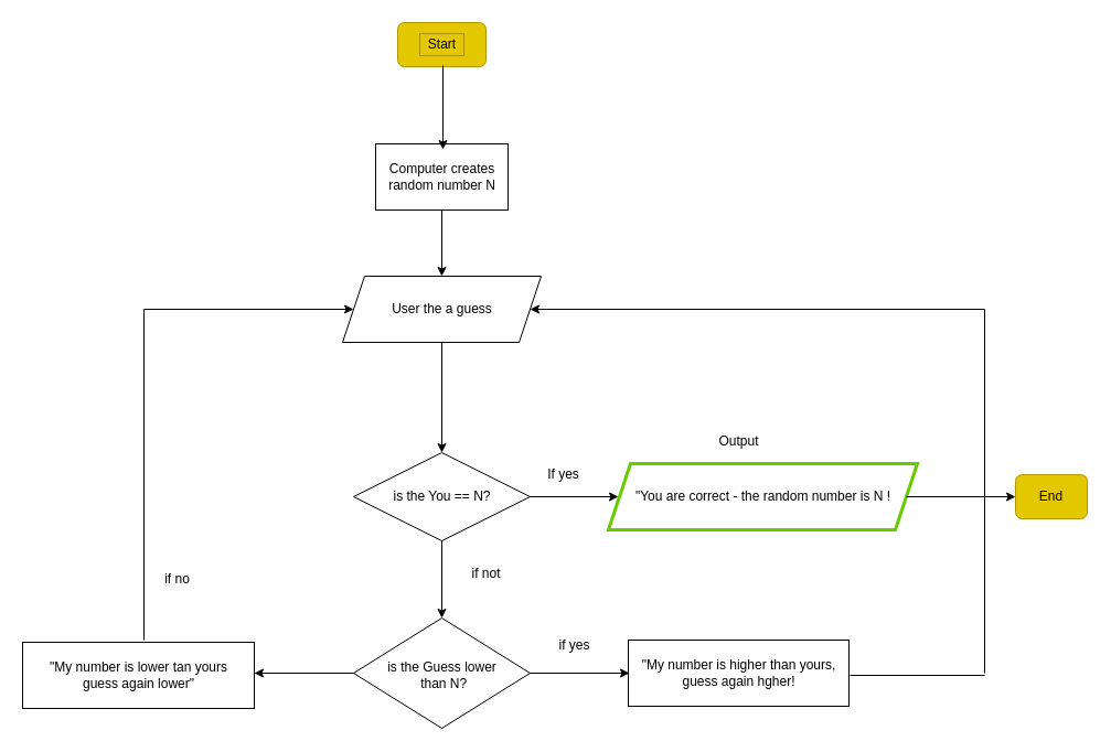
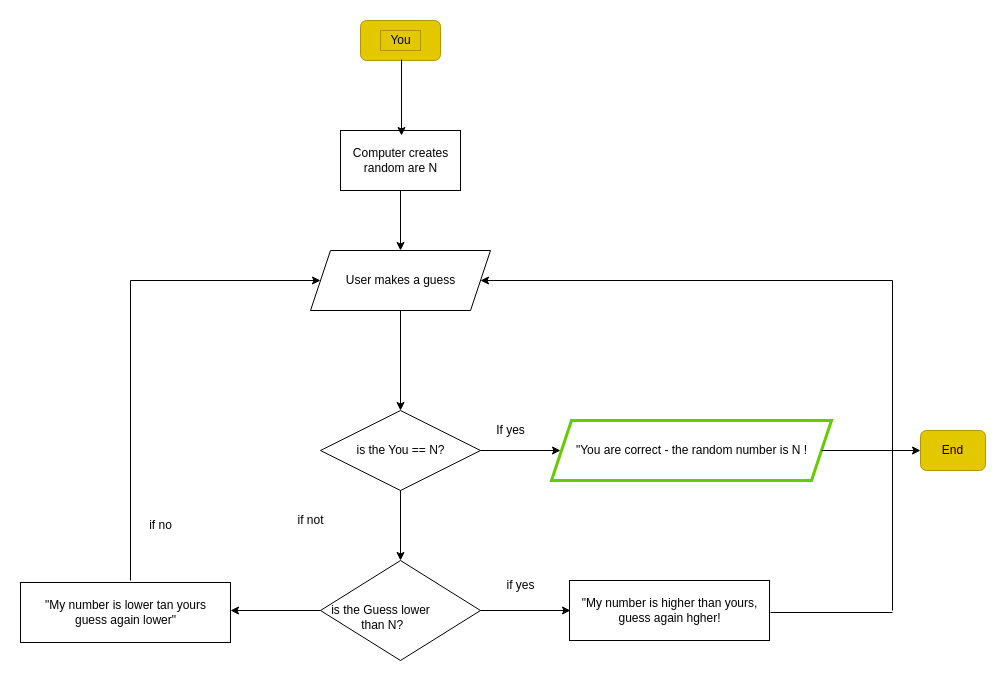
- <mxCell id="6" value="Start" style="text;html=1;resizable=0;autosize=1;align=center;verticalAlign=middle;points=[];fillColor=#e3c800;strokeColor=#B09500;rounded=0;fontColor=#000000;" parent="1" vertex="1"><mxGeometry x="380" y="30" width="40" height="20" as="geometry" /></mxCell>
+ <mxCell id="6" value="You" style="text;html=1;resizable=0;autosize=1;align=center;verticalAlign=middle;points=[];fillColor=#e3c800;strokeColor=#B09500;rounded=0;fontColor=#000000;" parent="1" vertex="1"><mxGeometry x="380" y="30" width="40" height="20" as="geometry" /></mxCell>
- <mxCell id="7" value="Computer creates &lt;br&gt;random number N" style="text;html=1;resizable=0;autosize=1;align=center;verticalAlign=middle;points=[];fillColor=none;strokeColor=none;rounded=0;" parent="1" vertex="1"><mxGeometry x="345" y="145" width="110" height="30" as="geometry" /></mxCell>
+ <mxCell id="7" value="Computer creates &lt;br&gt;random are N" style="text;html=1;resizable=0;autosize=1;align=center;verticalAlign=middle;points=[];fillColor=none;strokeColor=none;rounded=0;" parent="1" vertex="1"><mxGeometry x="345" y="145" width="110" height="30" as="geometry" /></mxCell>
- <mxCell id="21" value="User the a guess" style="text;html=1;resizable=0;autosize=1;align=center;verticalAlign=middle;points=[];fillColor=none;strokeColor=none;rounded=0;" parent="1" vertex="1"><mxGeometry x="340" y="270" width="120" height="20" as="geometry" /></mxCell>
+ <mxCell id="21" value="User makes a guess" style="text;html=1;resizable=0;autosize=1;align=center;verticalAlign=middle;points=[];fillColor=none;strokeColor=none;rounded=0;" parent="1" vertex="1"><mxGeometry x="340" y="270" width="120" height="20" as="geometry" /></mxCell>
- <mxCell id="15" value="Output" style="text;html=1;resizable=0;autosize=1;align=center;verticalAlign=middle;points=[];fillColor=none;strokeColor=none;rounded=0;" parent="1" vertex="1"><mxGeometry x="644" y="390" width="50" height="20" as="geometry" /></mxCell>
- <mxCell id="22" value="if not" style="text;html=1;resizable=0;autosize=1;align=center;verticalAlign=middle;points=[];fillColor=none;strokeColor=none;rounded=0;" parent="1" vertex="1"><mxGeometry x="420" y="510" width="40" height="20" as="geometry" /></mxCell>
+ <mxCell id="22" value="if not" style="text;html=1;resizable=0;autosize=1;align=center;verticalAlign=middle;points=[];fillColor=none;strokeColor=none;rounded=0;" parent="1" vertex="1"><mxGeometry x="290" y="510" width="40" height="20" as="geometry" /></mxCell>
- <mxCell id="18" value="is the Guess lower&lt;br&gt;&amp;nbsp;than N?" style="text;html=1;resizable=0;autosize=1;align=center;verticalAlign=middle;points=[];fillColor=none;strokeColor=none;rounded=0;" parent="1" vertex="1"><mxGeometry x="345" y="597" width="110" height="30" as="geometry" /></mxCell>
+ <mxCell id="18" value="is the Guess lower&lt;br&gt;&amp;nbsp;than N?" style="text;html=1;resizable=0;autosize=1;align=center;verticalAlign=middle;points=[];fillColor=none;strokeColor=none;rounded=0;" parent="1" vertex="1"><mxGeometry x="325" y="602" width="110" height="30" as="geometry" /></mxCell>
